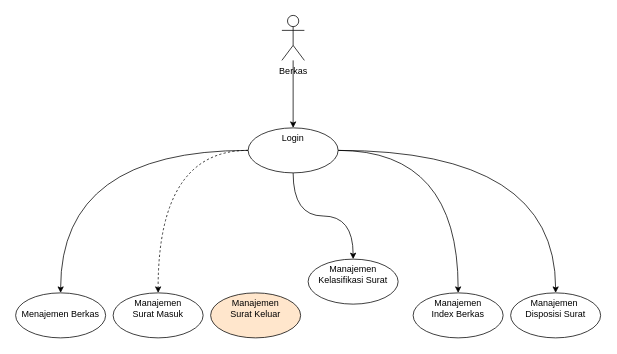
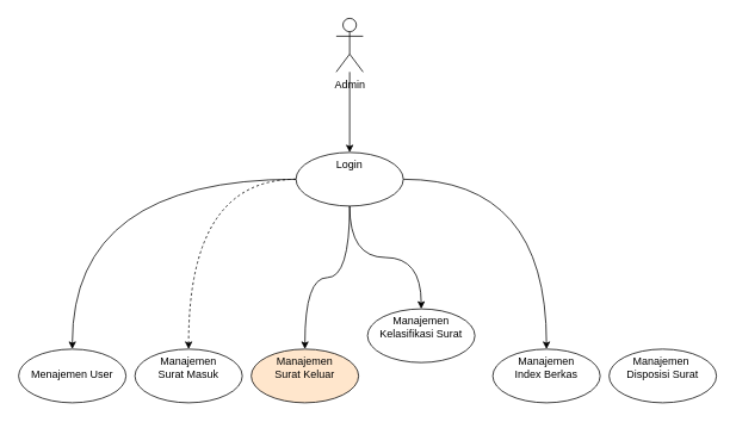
- <mxCell id="3" value="Berkas" style="shape=umlActor;verticalLabelPosition=bottom;verticalAlign=top;html=1;" vertex="1" parent="1"><mxGeometry x="375" y="20" width="30" height="60" as="geometry" /></mxCell>
+ <mxCell id="3" value="Admin" style="shape=umlActor;verticalLabelPosition=bottom;verticalAlign=top;html=1;" vertex="1" parent="1"><mxGeometry x="375" y="20" width="30" height="60" as="geometry" /></mxCell>
- <mxCell id="9" value="" style="edgeStyle=orthogonalEdgeStyle;curved=1;rounded=0;orthogonalLoop=1;jettySize=auto;html=1;" edge="1" parent="1" source="10" target="16"><mxGeometry relative="1" as="geometry" /></mxCell>
+ <mxCell id="6" value="" style="edgeStyle=orthogonalEdgeStyle;curved=1;rounded=0;orthogonalLoop=1;jettySize=auto;html=1;" edge="1" parent="1" source="10" target="13"><mxGeometry relative="1" as="geometry" /></mxCell>
- <mxCell id="11" value="&lt;br&gt;Menajemen Berkas&lt;br&gt;" style="ellipse;whiteSpace=wrap;html=1;verticalAlign=top;" vertex="1" parent="1"><mxGeometry x="20" y="390" width="120" height="60" as="geometry" /></mxCell>
+ <mxCell id="11" value="&lt;br&gt;Menajemen User&lt;br&gt;" style="ellipse;whiteSpace=wrap;html=1;verticalAlign=top;" vertex="1" parent="1"><mxGeometry x="20" y="390" width="120" height="60" as="geometry" /></mxCell>
